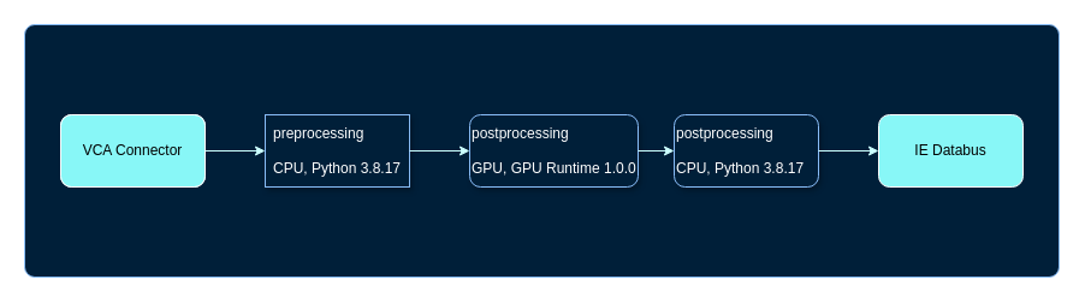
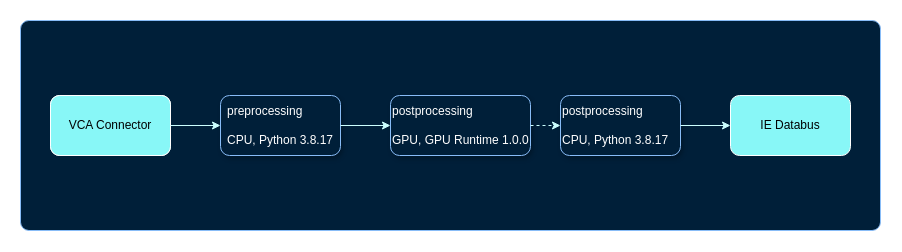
- <mxCell id="6" value="&lt;div style=&quot;text-align: left;&quot;&gt;&lt;span style=&quot;color: rgb(255, 255, 255); background-color: initial;&quot;&gt;preprocessing&lt;/span&gt;&lt;/div&gt;&lt;div style=&quot;text-align: left;&quot;&gt;&lt;span style=&quot;color: rgb(255, 255, 255); background-color: initial;&quot;&gt;&lt;br&gt;&lt;/span&gt;&lt;/div&gt;&lt;font style=&quot;&quot; color=&quot;#ffffff&quot;&gt;CPU, Python 3.8.17&lt;/font&gt;" style="whiteSpace=wrap;html=1;strokeColor=#88BCF7;fillColor=#001f39;shadow=1;rounded=0;" vertex="1" parent="1"><mxGeometry x="220" y="95" width="120" height="60" as="geometry" /></mxCell>
+ <mxCell id="6" value="&lt;div style=&quot;text-align: left;&quot;&gt;&lt;span style=&quot;color: rgb(255, 255, 255); background-color: initial;&quot;&gt;preprocessing&lt;/span&gt;&lt;/div&gt;&lt;div style=&quot;text-align: left;&quot;&gt;&lt;span style=&quot;color: rgb(255, 255, 255); background-color: initial;&quot;&gt;&lt;br&gt;&lt;/span&gt;&lt;/div&gt;&lt;font style=&quot;&quot; color=&quot;#ffffff&quot;&gt;CPU, Python 3.8.17&lt;/font&gt;" style="rounded=1;whiteSpace=wrap;html=1;strokeColor=#88BCF7;fillColor=#001f39;shadow=1;" vertex="1" parent="1"><mxGeometry x="220" y="95" width="120" height="60" as="geometry" /></mxCell>
- <mxCell id="9" value="" style="endArrow=classic;html=1;fontColor=#FFFFFF;strokeColor=#CCFFFF;entryX=0;entryY=0.5;entryDx=0;entryDy=0;exitX=1;exitY=0.5;exitDx=0;exitDy=0;" edge="1" parent="1" source="7" target="8"><mxGeometry width="50" height="50" relative="1" as="geometry"><mxPoint x="480" y="205" as="sourcePoint" /><mxPoint x="530" y="155" as="targetPoint" /></mxGeometry></mxCell>
+ <mxCell id="9" value="" style="endArrow=classic;html=1;fontColor=#FFFFFF;strokeColor=#CCFFFF;entryX=0;entryY=0.5;entryDx=0;entryDy=0;exitX=1;exitY=0.5;exitDx=0;exitDy=0;dashed=1;" edge="1" parent="1" source="7" target="8"><mxGeometry width="50" height="50" relative="1" as="geometry"><mxPoint x="480" y="205" as="sourcePoint" /><mxPoint x="530" y="155" as="targetPoint" /></mxGeometry></mxCell>
